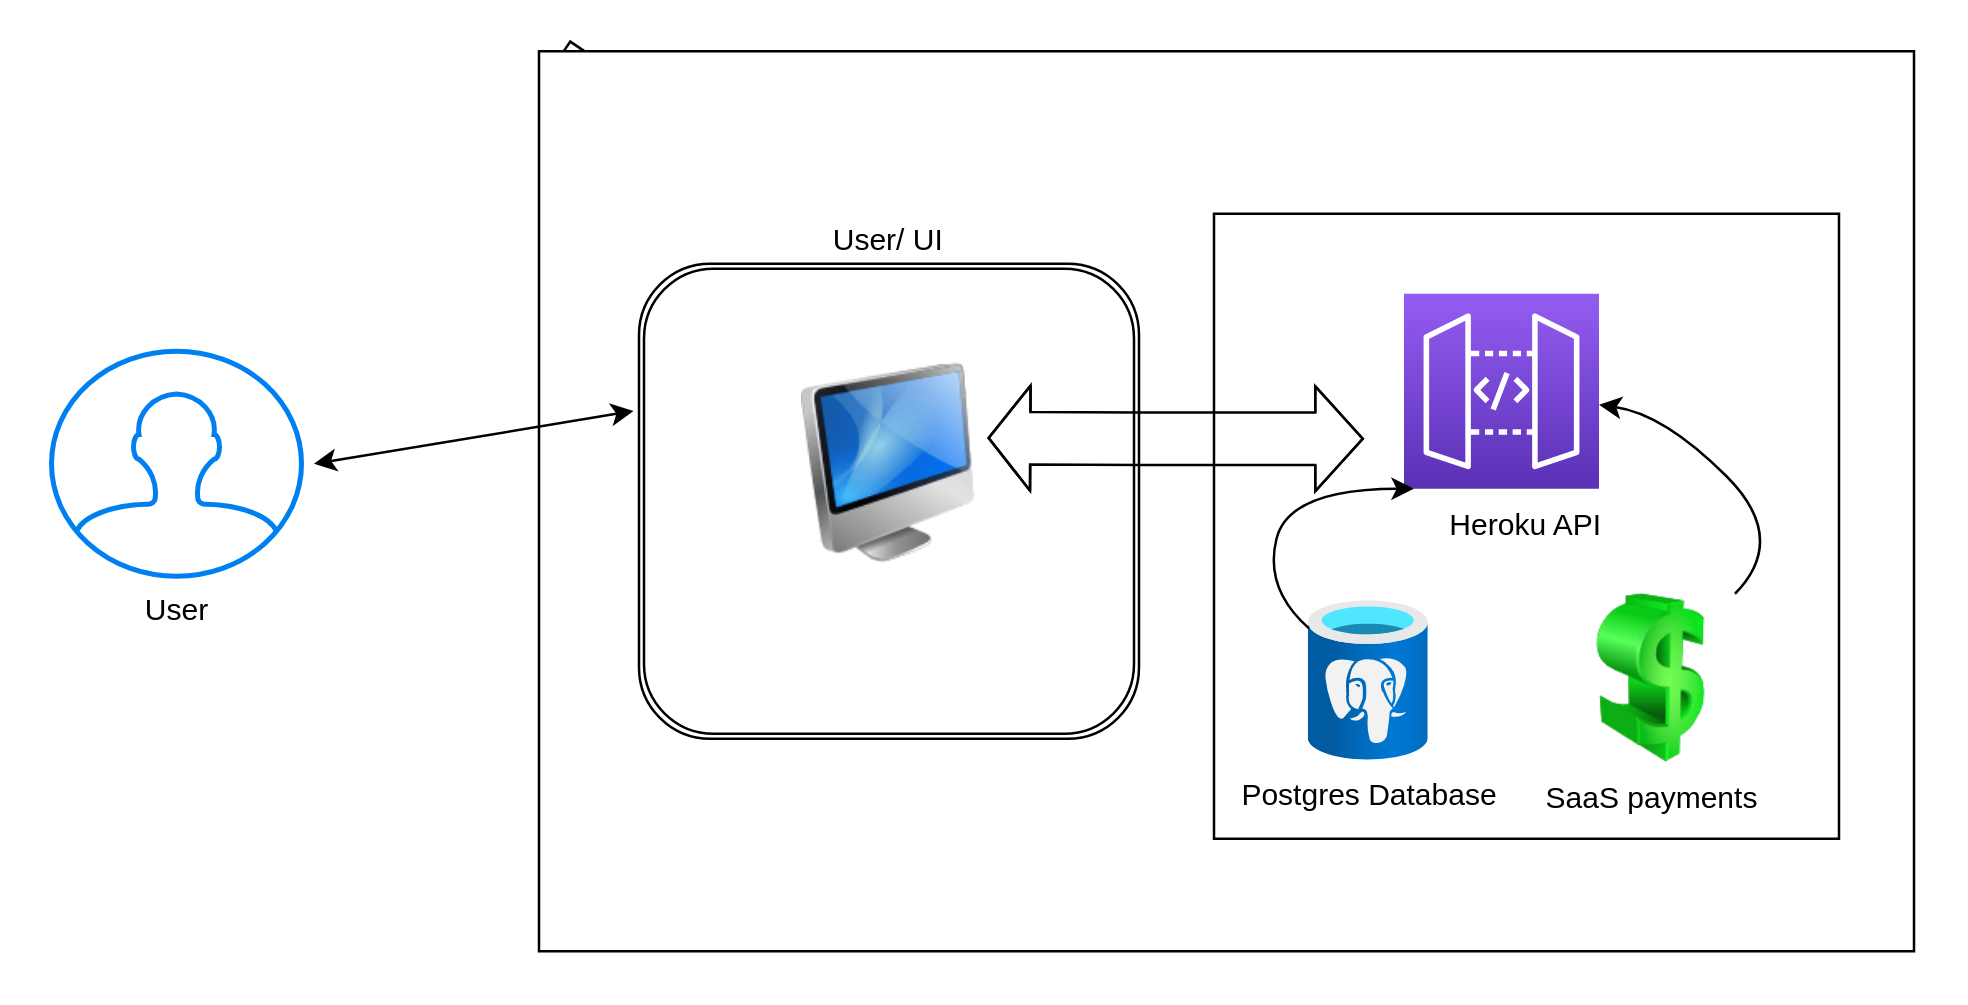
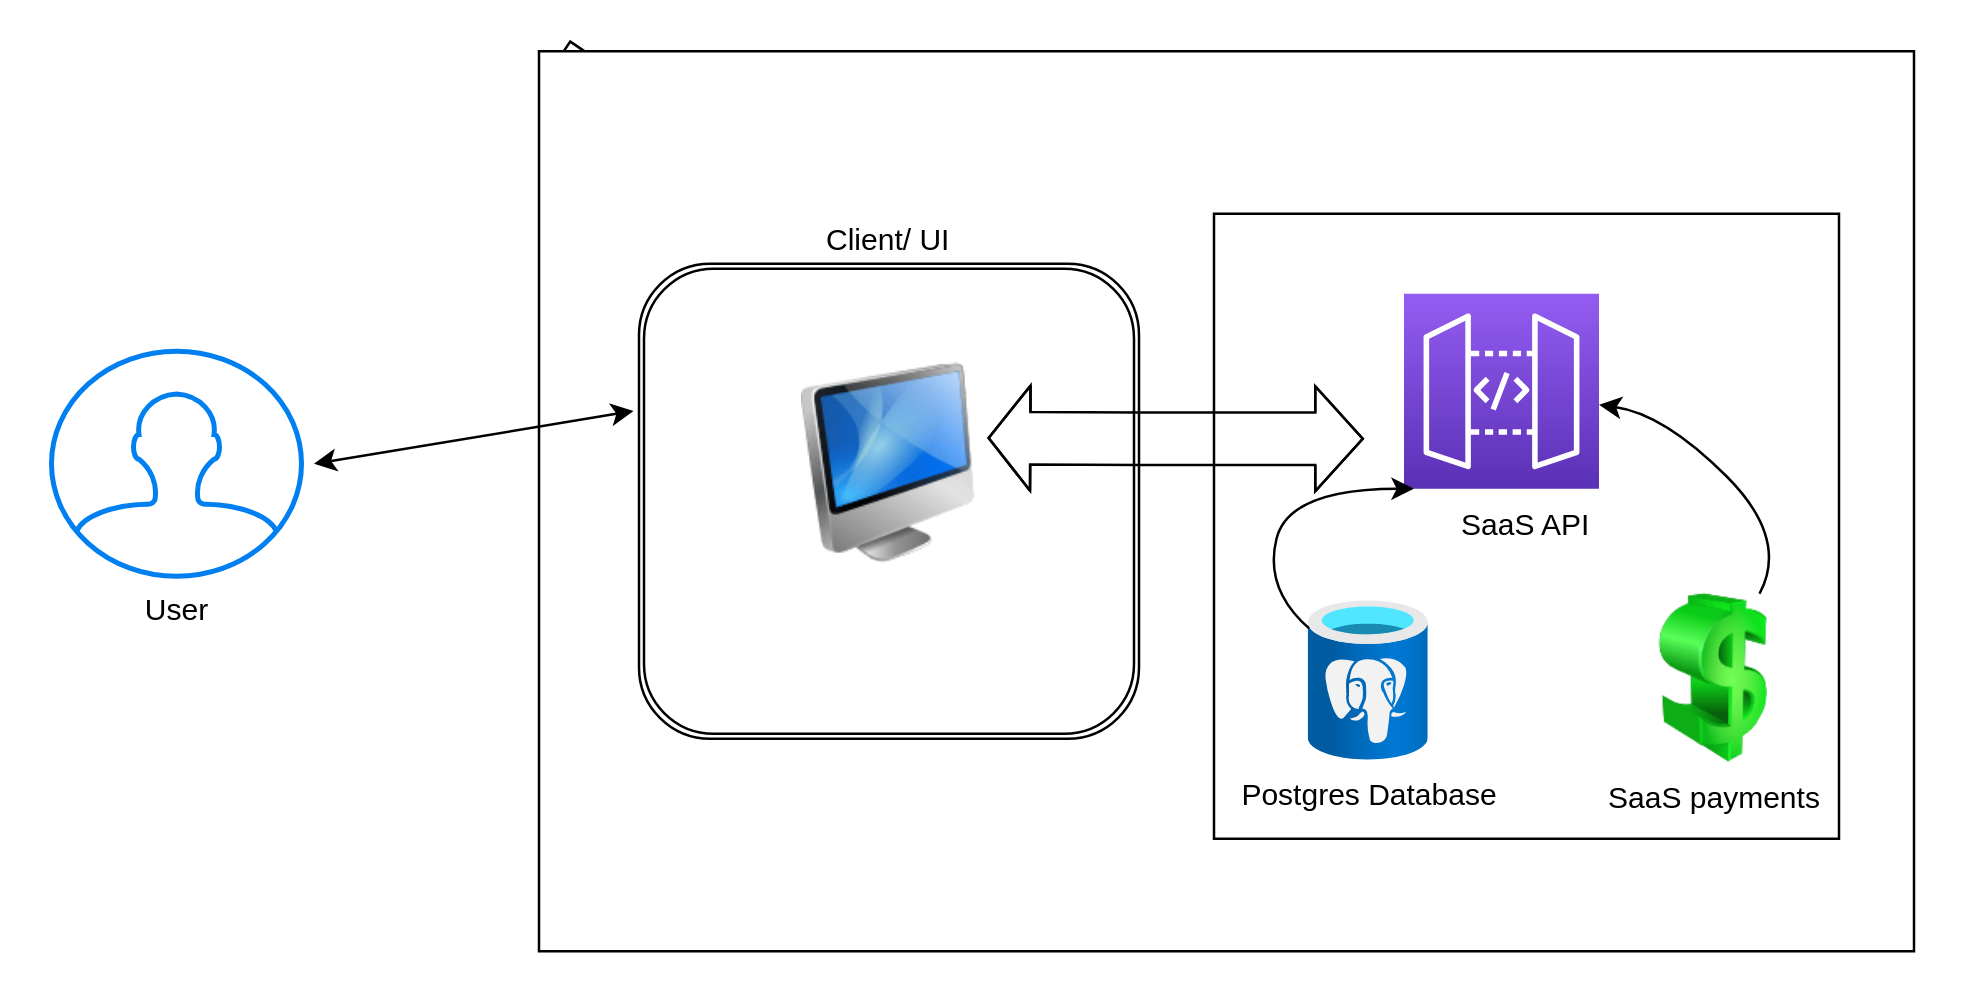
- <mxCell id="4" value="User/ UI" style="shape=ext;double=1;rounded=1;whiteSpace=wrap;html=1;labelPosition=center;verticalLabelPosition=top;align=center;verticalAlign=bottom;" vertex="1" parent="1"><mxGeometry x="255" y="105" width="200" height="190" as="geometry" /></mxCell>
+ <mxCell id="4" value="Client/ UI" style="shape=ext;double=1;rounded=1;whiteSpace=wrap;html=1;labelPosition=center;verticalLabelPosition=top;align=center;verticalAlign=bottom;" vertex="1" parent="1"><mxGeometry x="255" y="105" width="200" height="190" as="geometry" /></mxCell>
- <mxCell id="7" value="Heroku API" style="whiteSpace=wrap;html=1;aspect=fixed;" vertex="1" parent="1"><mxGeometry x="485" y="85" width="250" height="250" as="geometry" /></mxCell>
+ <mxCell id="7" value="SaaS API" style="whiteSpace=wrap;html=1;aspect=fixed;" vertex="1" parent="1"><mxGeometry x="485" y="85" width="250" height="250" as="geometry" /></mxCell>
- <mxCell id="8" value="SaaS payments" style="image;html=1;image=img/lib/clip_art/finance/Dollar_128x128.png" vertex="1" parent="1"><mxGeometry x="625" y="237" width="70" height="68" as="geometry" /></mxCell>
+ <mxCell id="8" value="SaaS payments" style="image;html=1;image=img/lib/clip_art/finance/Dollar_128x128.png" vertex="1" parent="1"><mxGeometry x="650" y="237" width="70" height="68" as="geometry" /></mxCell>
